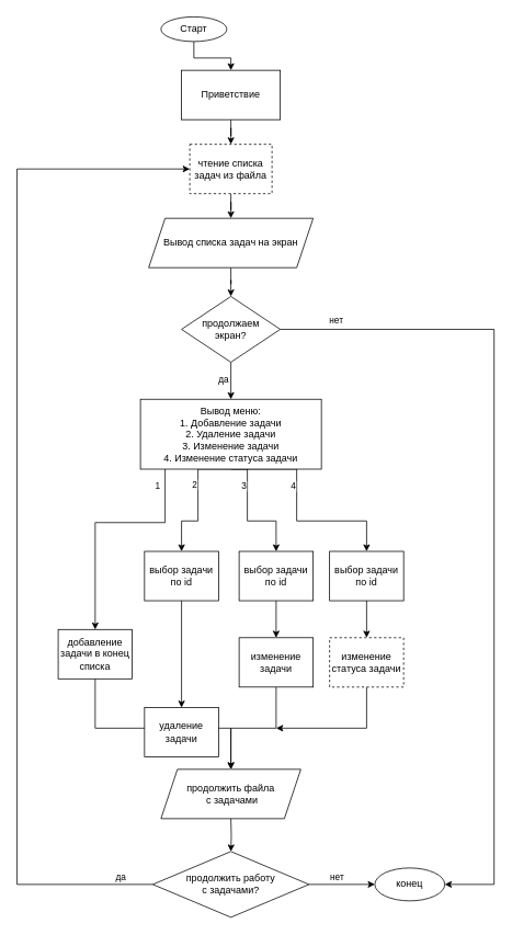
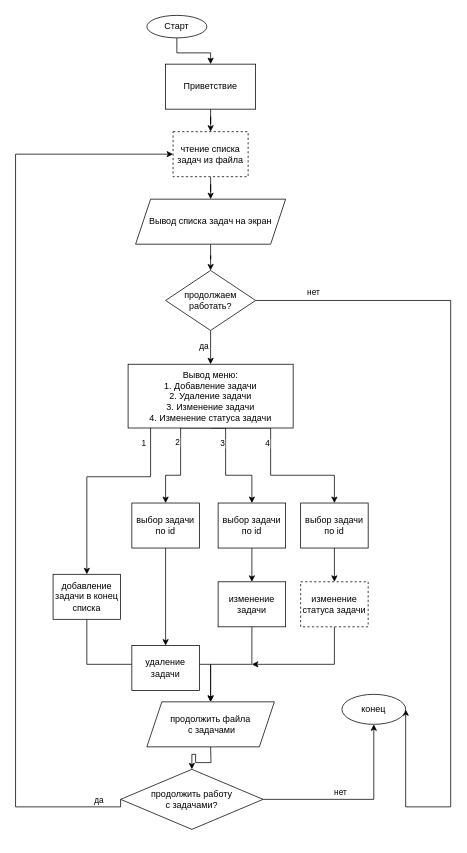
- <mxCell id="44" value="продолжаем &lt;br&gt;экран?" style="rhombus;whiteSpace=wrap;html=1;" vertex="1" parent="1"><mxGeometry x="220" y="360" width="120" height="80" as="geometry" /></mxCell>
+ <mxCell id="44" value="продолжаем &lt;br&gt;работать?" style="rhombus;whiteSpace=wrap;html=1;" vertex="1" parent="1"><mxGeometry x="220" y="360" width="120" height="80" as="geometry" /></mxCell>
- <mxCell id="34" value="продолжить работу &lt;br&gt;с задачами?" style="rhombus;whiteSpace=wrap;html=1;" parent="1" vertex="1"><mxGeometry x="185" y="1035" width="190" height="80" as="geometry" /></mxCell>
+ <mxCell id="34" value="продолжить работу &lt;br&gt;с задачами?" style="rhombus;whiteSpace=wrap;html=1;" parent="1" vertex="1"><mxGeometry x="160" y="1025" width="190" height="80" as="geometry" /></mxCell>
- <mxCell id="35" value="конец" style="ellipse;whiteSpace=wrap;html=1;" parent="1" vertex="1"><mxGeometry x="455" y="1055" width="85" height="40" as="geometry" /></mxCell>
+ <mxCell id="35" value="конец" style="ellipse;whiteSpace=wrap;html=1;" parent="1" vertex="1"><mxGeometry x="455" y="925" width="85" height="40" as="geometry" /></mxCell>
